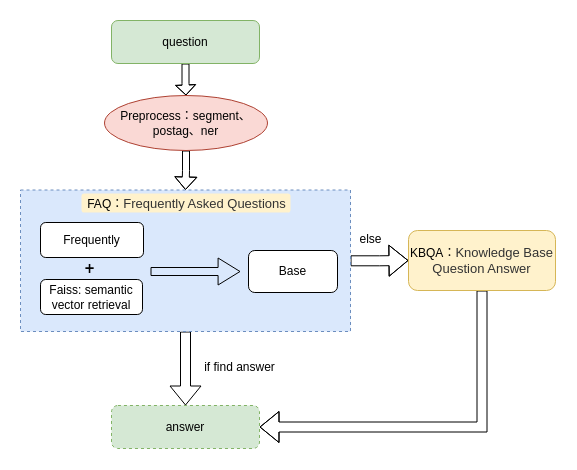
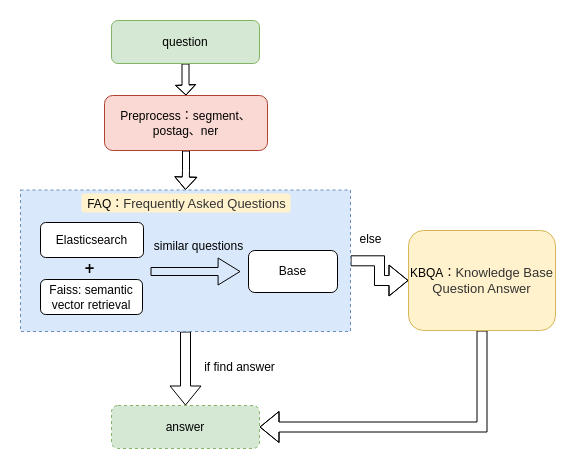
- <mxCell id="5" value="Preprocess：segment、postag、ner" style="ellipse;whiteSpace=wrap;html=1;fillColor=#fad9d5;strokeColor=#ae4132;" vertex="1" parent="1"><mxGeometry x="104" y="95" width="163" height="55" as="geometry" /></mxCell>
+ <mxCell id="5" value="Preprocess：segment、postag、ner" style="rounded=1;whiteSpace=wrap;html=1;fillColor=#fad9d5;strokeColor=#ae4132;" vertex="1" parent="1"><mxGeometry x="104" y="95" width="163" height="55" as="geometry" /></mxCell>
- <mxCell id="10" value="Frequently" style="rounded=1;whiteSpace=wrap;html=1;shadow=0;glass=0;labelBackgroundColor=none;sketch=0;verticalAlign=middle;align=center;" vertex="1" parent="1"><mxGeometry x="40" y="222" width="103" height="35" as="geometry" /></mxCell>
+ <mxCell id="10" value="Elasticsearch" style="rounded=1;whiteSpace=wrap;html=1;shadow=0;glass=0;labelBackgroundColor=none;sketch=0;verticalAlign=middle;align=center;" vertex="1" parent="1"><mxGeometry x="40" y="222" width="103" height="35" as="geometry" /></mxCell>
+ <mxCell id="15" value="similar questions" style="text;html=1;resizable=0;autosize=1;align=center;verticalAlign=middle;points=[];fillColor=none;strokeColor=none;rounded=0;shadow=0;glass=0;labelBackgroundColor=none;sketch=0;fontFamily=Helvetica;fontSize=12;" vertex="1" parent="1"><mxGeometry x="148" y="237" width="100" height="18" as="geometry" /></mxCell>
- <mxCell id="19" value="KBQA：&lt;span style=&quot;color: rgb(51 , 51 , 51) ; font-family: &amp;#34;arial&amp;#34; , sans-serif ; font-size: 13px&quot;&gt;Knowledge Base Question Answer&lt;/span&gt;" style="rounded=1;whiteSpace=wrap;html=1;shadow=0;glass=0;labelBackgroundColor=none;sketch=0;fontFamily=Helvetica;fontSize=12;fillColor=#fff2cc;strokeColor=#d6b656;" vertex="1" parent="1"><mxGeometry x="408" y="230" width="147" height="60" as="geometry" /></mxCell>
+ <mxCell id="19" value="KBQA：&lt;span style=&quot;color: rgb(51 , 51 , 51) ; font-family: &amp;#34;arial&amp;#34; , sans-serif ; font-size: 13px&quot;&gt;Knowledge Base Question Answer&lt;/span&gt;" style="rounded=1;whiteSpace=wrap;html=1;shadow=0;glass=0;labelBackgroundColor=none;sketch=0;fontFamily=Helvetica;fontSize=12;fillColor=#fff2cc;strokeColor=#d6b656;" vertex="1" parent="1"><mxGeometry x="408" y="230" width="147" height="100" as="geometry" /></mxCell>
